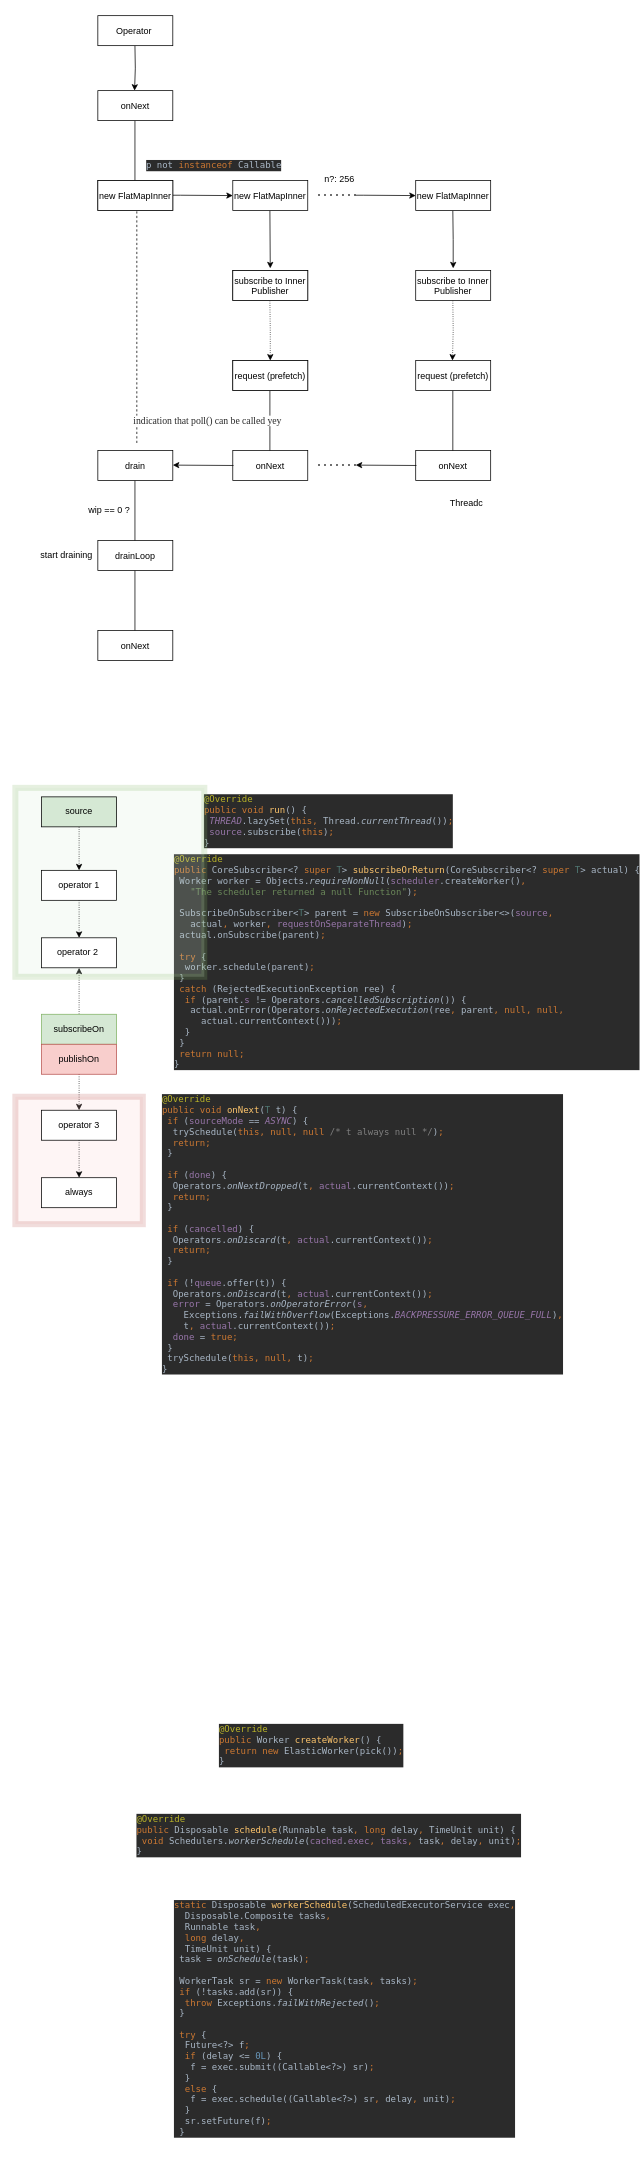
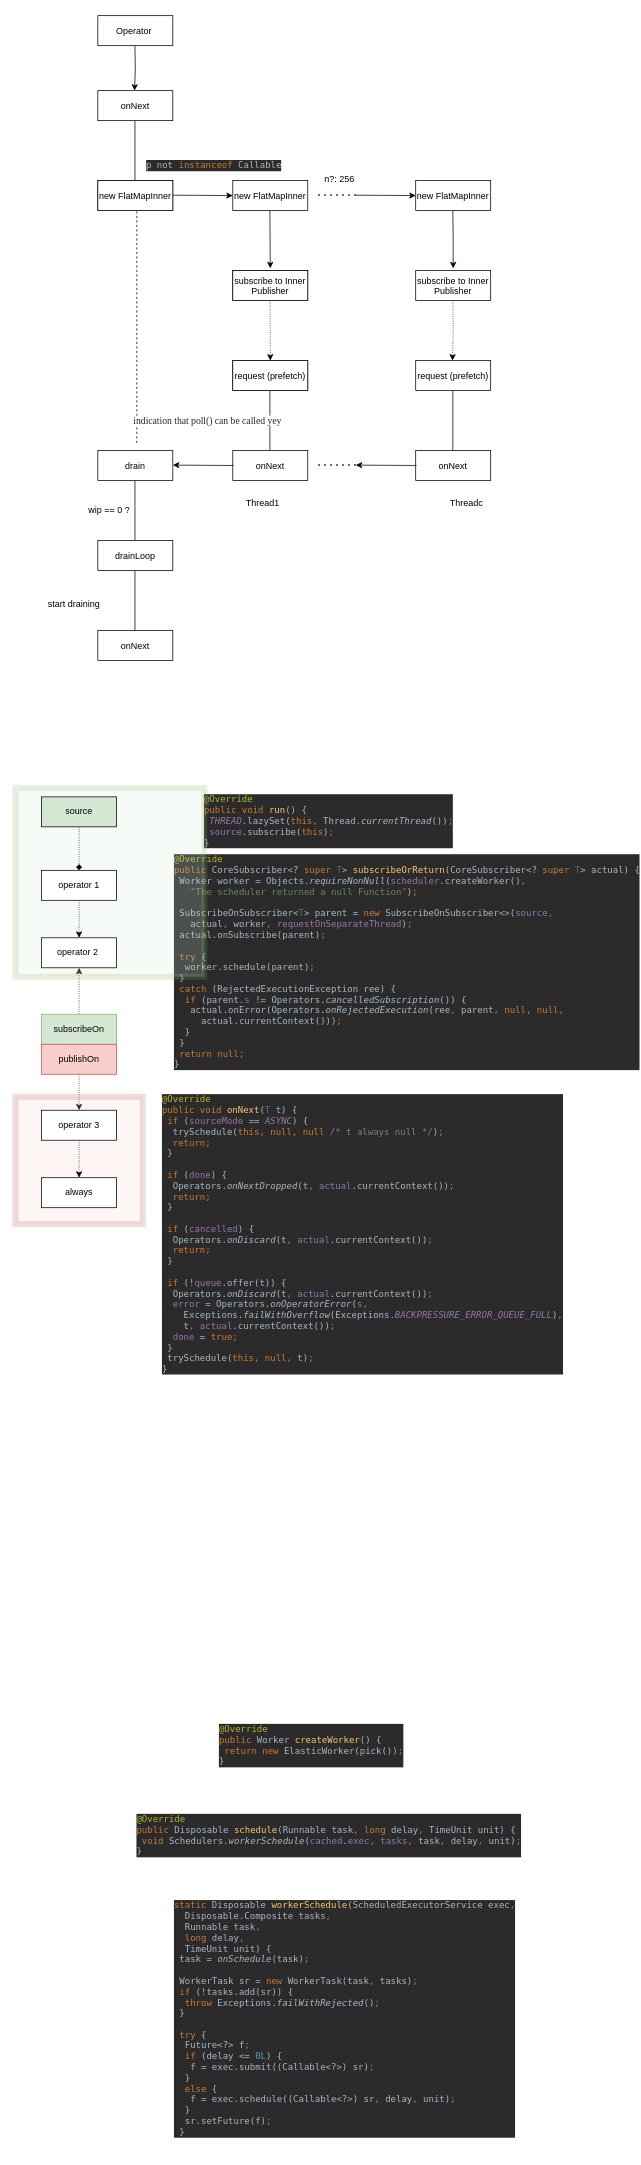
+ <mxCell id="52" value="Thread1" style="text;html=1;strokeColor=none;fillColor=none;align=center;verticalAlign=middle;whiteSpace=wrap;rounded=0;dashed=1;dashPattern=1 2;" vertex="1" parent="1"><mxGeometry x="330" y="660" width="40" height="20" as="geometry" /></mxCell>
- <mxCell id="18" value="start draining&amp;nbsp;" style="text;html=1;strokeColor=none;fillColor=none;align=center;verticalAlign=middle;whiteSpace=wrap;rounded=0;" vertex="1" parent="1"><mxGeometry x="50" y="730" width="80" height="20" as="geometry" /></mxCell>
+ <mxCell id="18" value="start draining&amp;nbsp;" style="text;html=1;strokeColor=none;fillColor=none;align=center;verticalAlign=middle;whiteSpace=wrap;rounded=0;" vertex="1" parent="1"><mxGeometry x="60" y="795" width="80" height="20" as="geometry" /></mxCell>
- <mxCell id="64" value="" style="edgeStyle=orthogonalEdgeStyle;rounded=0;orthogonalLoop=1;jettySize=auto;html=1;dashed=1;dashPattern=1 2;" edge="1" parent="1" source="65" target="63"><mxGeometry relative="1" as="geometry" /></mxCell>
+ <mxCell id="64" value="" style="edgeStyle=orthogonalEdgeStyle;rounded=0;orthogonalLoop=1;jettySize=auto;html=1;dashed=1;dashPattern=1 2;endArrow=diamond;" edge="1" parent="1" source="65" target="63"><mxGeometry relative="1" as="geometry" /></mxCell>
